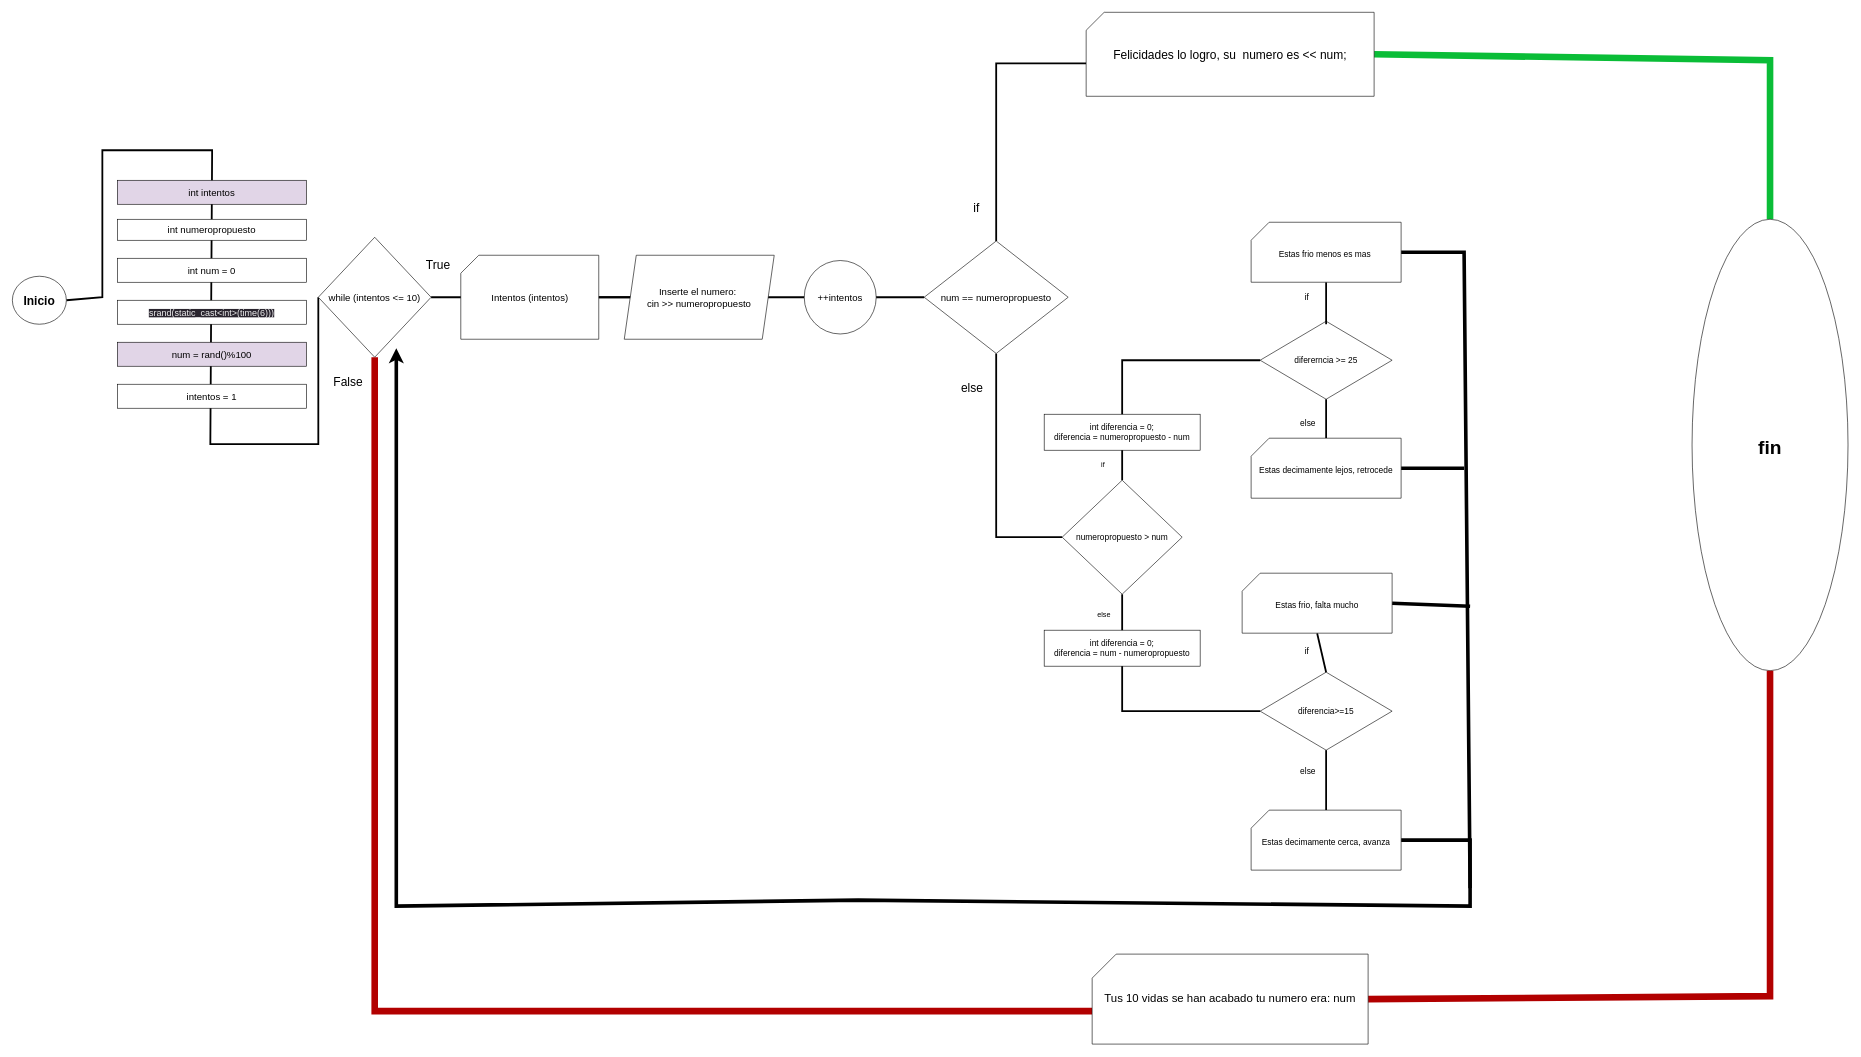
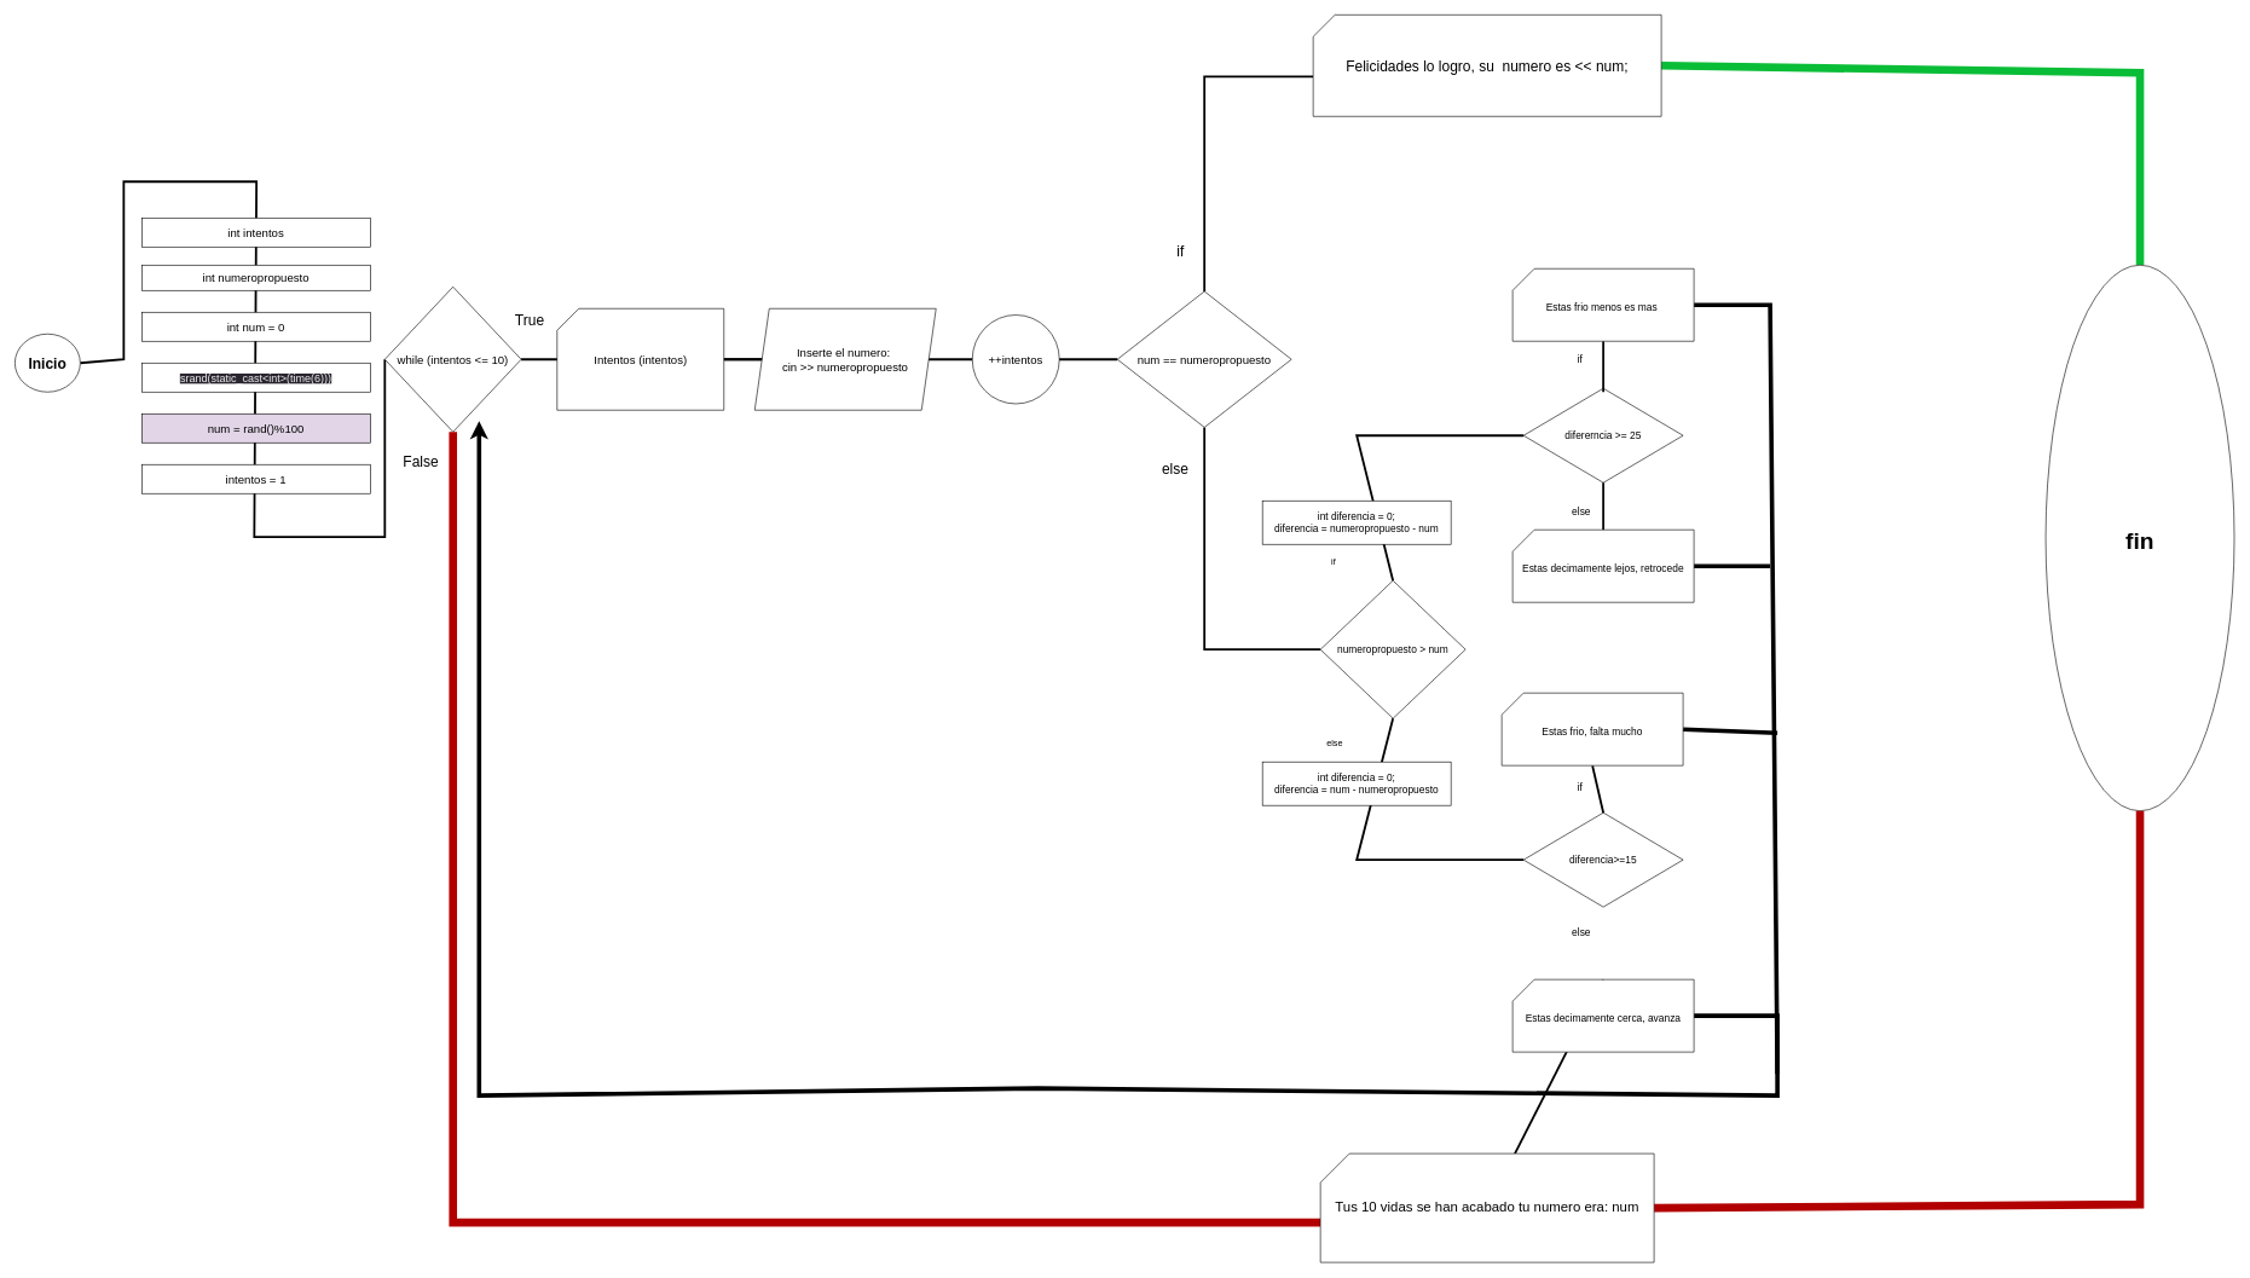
- <mxCell id="4" value="&lt;font style=&quot;font-size: 16px;&quot;&gt;int intentos&lt;/font&gt;" style="rounded=0;whiteSpace=wrap;html=1;fillColor=#e1d5e7;" parent="1" vertex="1"><mxGeometry x="195" y="300" width="315" height="40" as="geometry" /></mxCell>
+ <mxCell id="4" value="&lt;font style=&quot;font-size: 16px;&quot;&gt;int intentos&lt;/font&gt;" style="rounded=0;whiteSpace=wrap;html=1;" parent="1" vertex="1"><mxGeometry x="195" y="300" width="315" height="40" as="geometry" /></mxCell>
- <mxCell id="21" value="&lt;font style=&quot;font-size: 14px;&quot;&gt;numeropropuesto &amp;gt; num&lt;/font&gt;" style="rhombus;whiteSpace=wrap;html=1;" parent="1" vertex="1"><mxGeometry x="1770" y="800" width="200" height="190" as="geometry" /></mxCell>
+ <mxCell id="21" value="&lt;font style=&quot;font-size: 14px;&quot;&gt;numeropropuesto &amp;gt; num&lt;/font&gt;" style="rhombus;whiteSpace=wrap;html=1;" parent="1" vertex="1"><mxGeometry x="1820" y="800" width="200" height="190" as="geometry" /></mxCell>
- <mxCell id="43" style="edgeStyle=none;html=1;exitX=0.5;exitY=0;exitDx=0;exitDy=0;exitPerimeter=0;strokeWidth=3;endArrow=none;endFill=0;" parent="1" source="45" target="23" edge="1"><mxGeometry relative="1" as="geometry" /></mxCell>
+ <mxCell id="43" style="edgeStyle=none;html=1;exitX=0.5;exitY=0;exitDx=0;exitDy=0;exitPerimeter=0;strokeWidth=3;endArrow=none;endFill=0;" parent="1" source="45" target="53" edge="1"><mxGeometry relative="1" as="geometry" /></mxCell>
